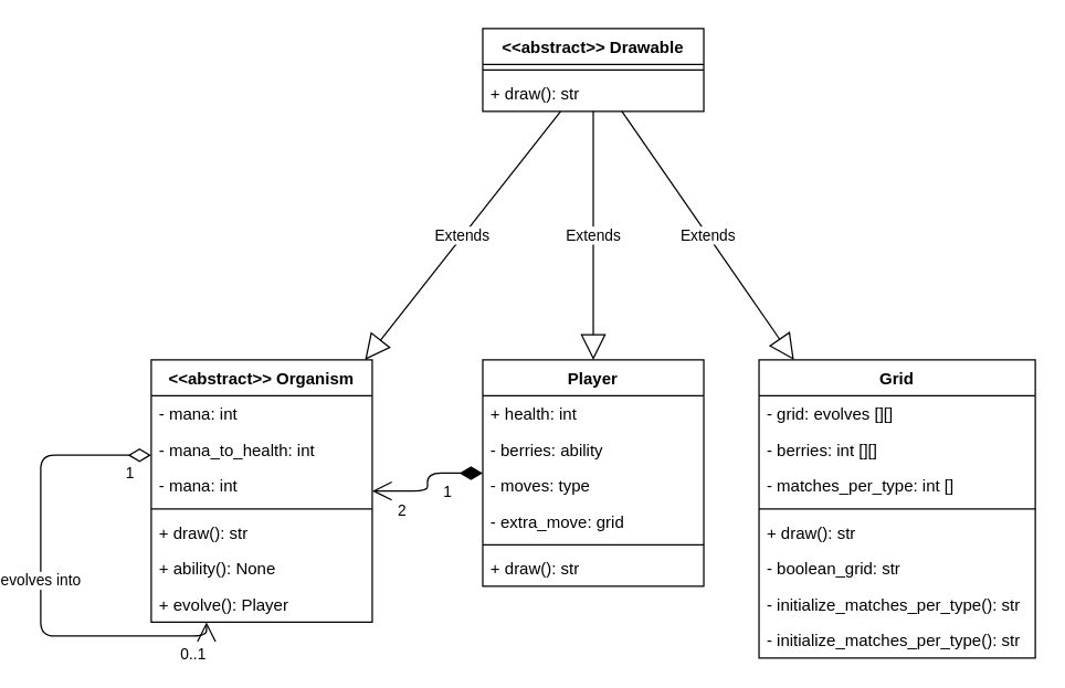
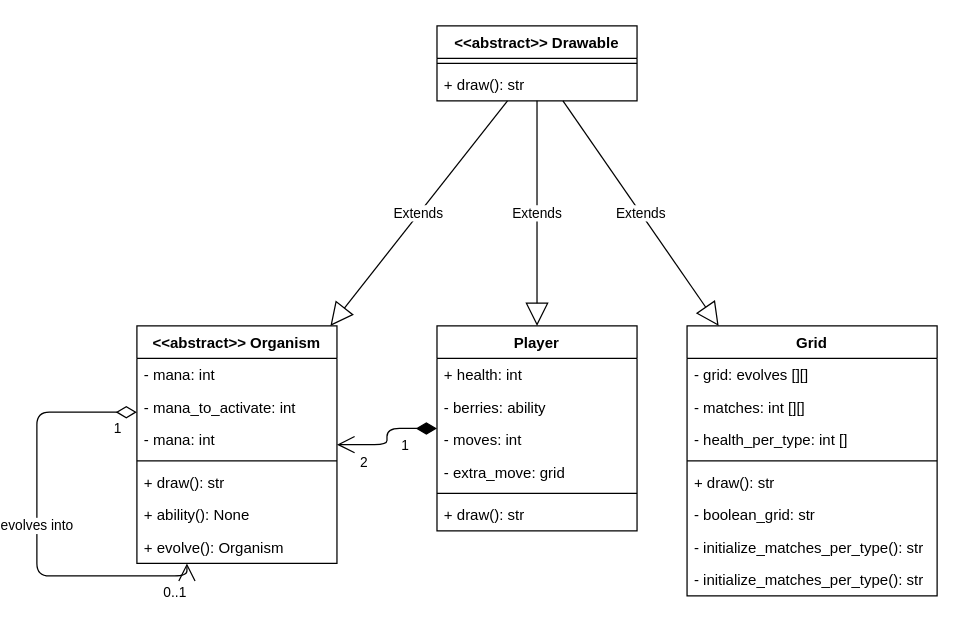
- <mxCell id="4" value="- mana_to_health: int" style="text;strokeColor=none;fillColor=none;align=left;verticalAlign=top;spacingLeft=4;spacingRight=4;overflow=hidden;rotatable=0;points=[[0,0.5],[1,0.5]];portConstraint=eastwest;" vertex="1" parent="2"><mxGeometry y="52" width="160" height="26" as="geometry" /></mxCell>
+ <mxCell id="4" value="- mana_to_activate: int" style="text;strokeColor=none;fillColor=none;align=left;verticalAlign=top;spacingLeft=4;spacingRight=4;overflow=hidden;rotatable=0;points=[[0,0.5],[1,0.5]];portConstraint=eastwest;" vertex="1" parent="2"><mxGeometry y="52" width="160" height="26" as="geometry" /></mxCell>
- <mxCell id="19" value="- berries: int [][]" style="text;strokeColor=none;fillColor=none;align=left;verticalAlign=top;spacingLeft=4;spacingRight=4;overflow=hidden;rotatable=0;points=[[0,0.5],[1,0.5]];portConstraint=eastwest;" vertex="1" parent="17"><mxGeometry y="52" width="200" height="26" as="geometry" /></mxCell>
+ <mxCell id="19" value="- matches: int [][]" style="text;strokeColor=none;fillColor=none;align=left;verticalAlign=top;spacingLeft=4;spacingRight=4;overflow=hidden;rotatable=0;points=[[0,0.5],[1,0.5]];portConstraint=eastwest;" vertex="1" parent="17"><mxGeometry y="52" width="200" height="26" as="geometry" /></mxCell>
- <mxCell id="13" value="- moves: type" style="text;strokeColor=none;fillColor=none;align=left;verticalAlign=top;spacingLeft=4;spacingRight=4;overflow=hidden;rotatable=0;points=[[0,0.5],[1,0.5]];portConstraint=eastwest;" vertex="1" parent="10"><mxGeometry y="78" width="160" height="26" as="geometry" /></mxCell>
+ <mxCell id="13" value="- moves: int" style="text;strokeColor=none;fillColor=none;align=left;verticalAlign=top;spacingLeft=4;spacingRight=4;overflow=hidden;rotatable=0;points=[[0,0.5],[1,0.5]];portConstraint=eastwest;" vertex="1" parent="10"><mxGeometry y="78" width="160" height="26" as="geometry" /></mxCell>
- <mxCell id="20" value="- matches_per_type: int []" style="text;strokeColor=none;fillColor=none;align=left;verticalAlign=top;spacingLeft=4;spacingRight=4;overflow=hidden;rotatable=0;points=[[0,0.5],[1,0.5]];portConstraint=eastwest;" vertex="1" parent="17"><mxGeometry y="78" width="200" height="26" as="geometry" /></mxCell>
+ <mxCell id="20" value="- health_per_type: int []" style="text;strokeColor=none;fillColor=none;align=left;verticalAlign=top;spacingLeft=4;spacingRight=4;overflow=hidden;rotatable=0;points=[[0,0.5],[1,0.5]];portConstraint=eastwest;" vertex="1" parent="17"><mxGeometry y="78" width="200" height="26" as="geometry" /></mxCell>
- <mxCell id="9" value="+ evolve(): Player" style="text;strokeColor=none;fillColor=none;align=left;verticalAlign=top;spacingLeft=4;spacingRight=4;overflow=hidden;rotatable=0;points=[[0,0.5],[1,0.5]];portConstraint=eastwest;" vertex="1" parent="2"><mxGeometry y="164" width="160" height="26" as="geometry" /></mxCell>
+ <mxCell id="9" value="+ evolve(): Organism" style="text;strokeColor=none;fillColor=none;align=left;verticalAlign=top;spacingLeft=4;spacingRight=4;overflow=hidden;rotatable=0;points=[[0,0.5],[1,0.5]];portConstraint=eastwest;" vertex="1" parent="2"><mxGeometry y="164" width="160" height="26" as="geometry" /></mxCell>
